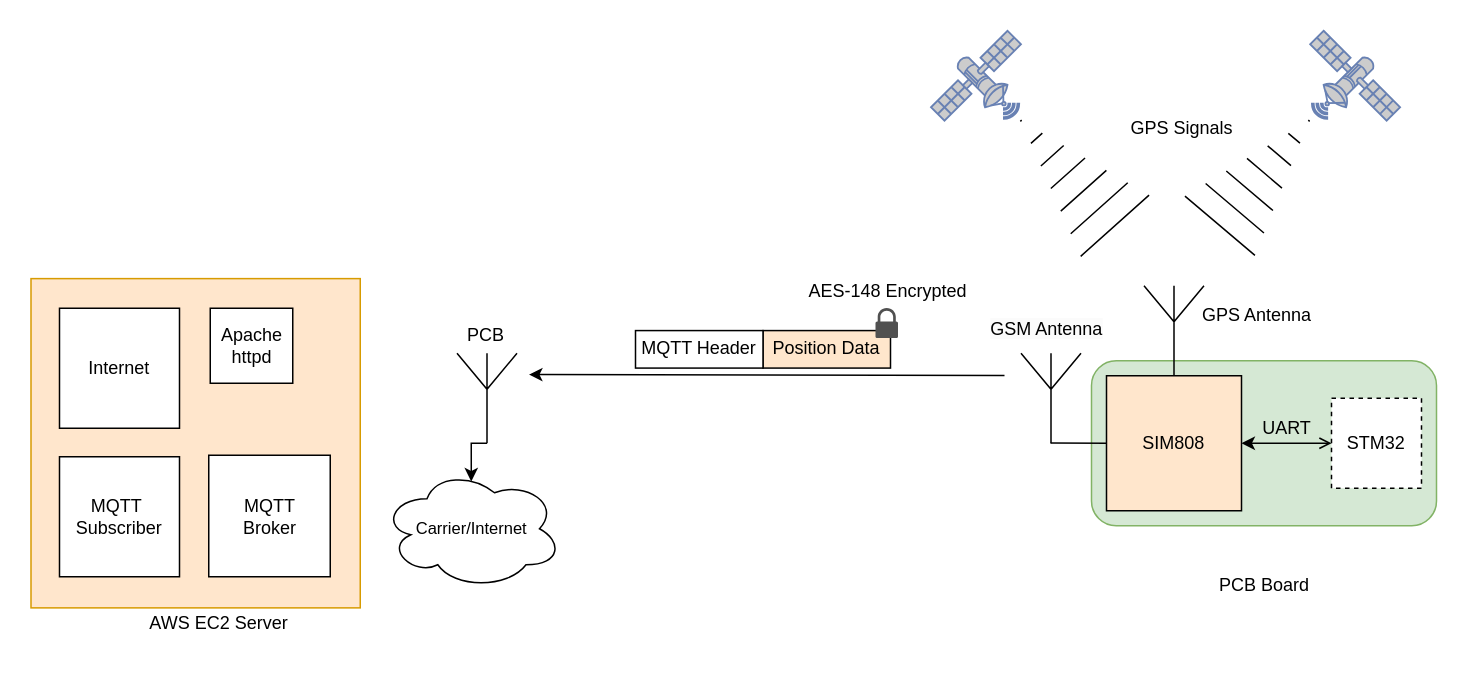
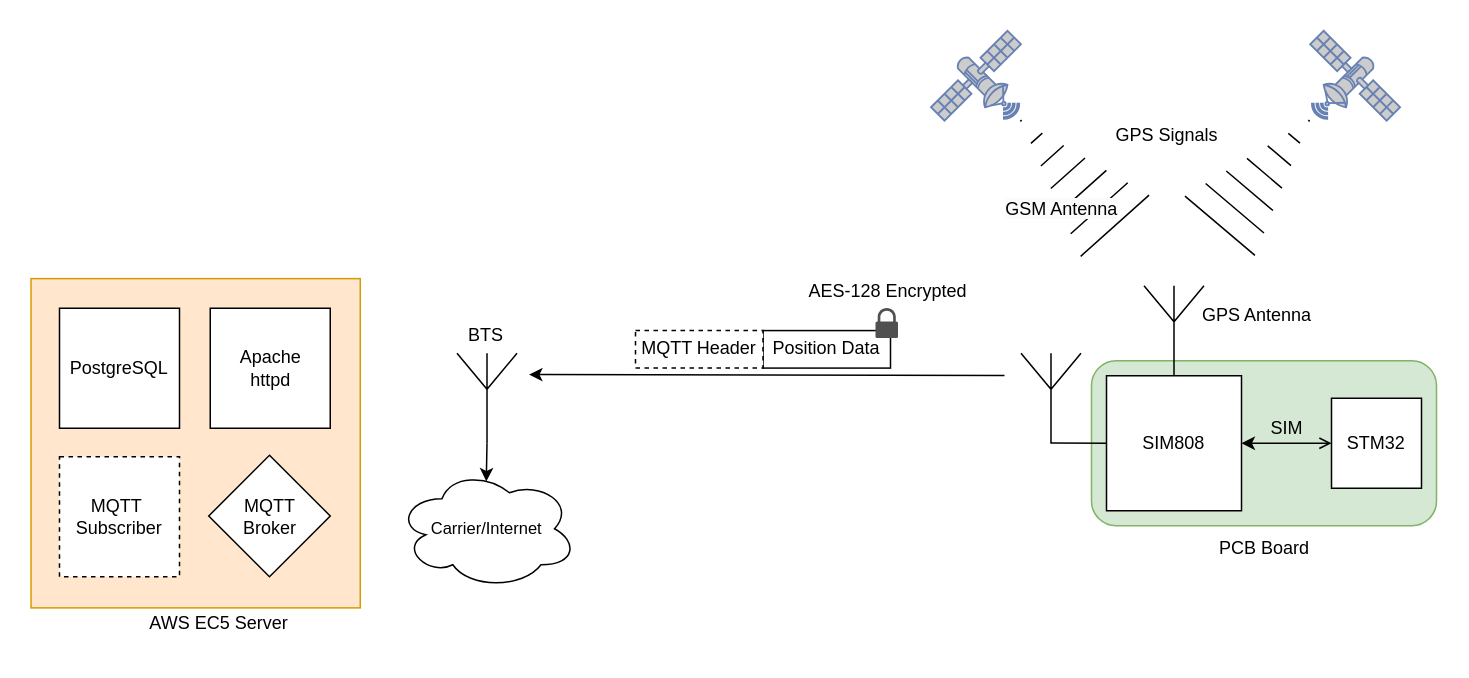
- <mxCell id="10" value="GPS Signals" style="text;html=1;align=center;verticalAlign=middle;resizable=0;points=[];autosize=1;strokeColor=none;fillColor=none;" parent="1" vertex="1"><mxGeometry x="742.25" y="70" width="90" height="30" as="geometry" /></mxCell>
+ <mxCell id="10" value="GPS Signals" style="text;html=1;align=center;verticalAlign=middle;resizable=0;points=[];autosize=1;strokeColor=none;fillColor=none;" parent="1" vertex="1"><mxGeometry x="732.25" y="75" width="90" height="30" as="geometry" /></mxCell>
- <mxCell id="32" value="AES-148 Encrypted" style="text;html=1;align=center;verticalAlign=middle;resizable=1;points=[];autosize=1;strokeColor=none;fillColor=none;movable=1;rotatable=1;deletable=1;editable=1;connectable=1;" vertex="1" parent="29"><mxGeometry x="105" width="125" height="30" as="geometry" /></mxCell>
+ <mxCell id="32" value="AES-128 Encrypted" style="text;html=1;align=center;verticalAlign=middle;resizable=1;points=[];autosize=1;strokeColor=none;fillColor=none;movable=1;rotatable=1;deletable=1;editable=1;connectable=1;" vertex="1" parent="29"><mxGeometry x="105" width="125" height="30" as="geometry" /></mxCell>
- <mxCell id="16" value="&lt;span style=&quot;color: rgb(0, 0, 0); font-family: Helvetica; font-size: 12px; font-style: normal; font-variant-ligatures: normal; font-variant-caps: normal; font-weight: 400; letter-spacing: normal; orphans: 2; text-align: center; text-indent: 0px; text-transform: none; widows: 2; word-spacing: 0px; -webkit-text-stroke-width: 0px; background-color: rgb(251, 251, 251); text-decoration-thickness: initial; text-decoration-style: initial; text-decoration-color: initial; float: none; display: inline !important;&quot;&gt;GSM Antenna&lt;/span&gt;" style="text;whiteSpace=wrap;html=1;" vertex="1" parent="1"><mxGeometry x="658" y="205" width="93" height="28" as="geometry" /></mxCell>
+ <mxCell id="16" value="&lt;span style=&quot;color: rgb(0, 0, 0); font-family: Helvetica; font-size: 12px; font-style: normal; font-variant-ligatures: normal; font-variant-caps: normal; font-weight: 400; letter-spacing: normal; orphans: 2; text-align: center; text-indent: 0px; text-transform: none; widows: 2; word-spacing: 0px; -webkit-text-stroke-width: 0px; background-color: rgb(251, 251, 251); text-decoration-thickness: initial; text-decoration-style: initial; text-decoration-color: initial; float: none; display: inline !important;&quot;&gt;GSM Antenna&lt;/span&gt;" style="text;whiteSpace=wrap;html=1;" vertex="1" parent="1"><mxGeometry x="668" y="125" width="93" height="28" as="geometry" /></mxCell>
- <mxCell id="18" value="PCB" style="text;html=1;align=center;verticalAlign=middle;resizable=0;points=[];autosize=1;strokeColor=none;fillColor=none;" vertex="1" parent="1"><mxGeometry x="302" y="209" width="42" height="27" as="geometry" /></mxCell>
+ <mxCell id="18" value="BTS" style="text;html=1;align=center;verticalAlign=middle;resizable=0;points=[];autosize=1;strokeColor=none;fillColor=none;" vertex="1" parent="1"><mxGeometry x="302" y="209" width="42" height="27" as="geometry" /></mxCell>
- <mxCell id="19" value="Apache&lt;br&gt;httpd" style="whiteSpace=wrap;html=1;aspect=fixed;" vertex="1" parent="1"><mxGeometry x="139.5" y="205" width="55" height="50" as="geometry" /></mxCell>
+ <mxCell id="19" value="Apache&lt;br&gt;httpd" style="whiteSpace=wrap;html=1;aspect=fixed;" vertex="1" parent="1"><mxGeometry x="139.5" y="205" width="80" height="80" as="geometry" /></mxCell>
- <mxCell id="33" value="MQTT Header" style="rounded=0;whiteSpace=wrap;html=1;movable=1;resizable=1;rotatable=1;deletable=1;editable=1;connectable=1;" vertex="1" parent="29"><mxGeometry y="40.89" width="85" height="25" as="geometry" /></mxCell>
+ <mxCell id="33" value="MQTT Header" style="rounded=0;whiteSpace=wrap;html=1;movable=1;resizable=1;rotatable=1;deletable=1;editable=1;connectable=1;dashed=1;" vertex="1" parent="29"><mxGeometry y="40.89" width="85" height="25" as="geometry" /></mxCell>
- <mxCell id="30" value="Position Data" style="rounded=0;whiteSpace=wrap;html=1;movable=1;resizable=1;rotatable=1;deletable=1;editable=1;connectable=1;fillColor=#ffe6cc;" vertex="1" parent="29"><mxGeometry x="85" y="40.89" width="85" height="25" as="geometry" /></mxCell>
+ <mxCell id="30" value="Position Data" style="rounded=0;whiteSpace=wrap;html=1;movable=1;resizable=1;rotatable=1;deletable=1;editable=1;connectable=1;" vertex="1" parent="29"><mxGeometry x="85" y="40.89" width="85" height="25" as="geometry" /></mxCell>
- <mxCell id="8" value="Internet" style="whiteSpace=wrap;html=1;aspect=fixed;" parent="1" vertex="1"><mxGeometry x="39" y="205" width="80" height="80" as="geometry" /></mxCell>
+ <mxCell id="8" value="PostgreSQL" style="whiteSpace=wrap;html=1;aspect=fixed;" parent="1" vertex="1"><mxGeometry x="39" y="205" width="80" height="80" as="geometry" /></mxCell>
- <mxCell id="14" value="UART" style="text;html=1;align=center;verticalAlign=middle;resizable=0;points=[];autosize=1;strokeColor=none;fillColor=none;" vertex="1" parent="1"><mxGeometry x="827" y="270" width="60" height="30" as="geometry" /></mxCell>
+ <mxCell id="14" value="SIM" style="text;html=1;align=center;verticalAlign=middle;resizable=0;points=[];autosize=1;strokeColor=none;fillColor=none;" vertex="1" parent="1"><mxGeometry x="827" y="270" width="60" height="30" as="geometry" /></mxCell>
- <mxCell id="5" value="SIM808" style="whiteSpace=wrap;html=1;aspect=fixed;fillColor=#ffe6cc;" parent="1" vertex="1"><mxGeometry x="737" y="250" width="90" height="90" as="geometry" /></mxCell>
+ <mxCell id="5" value="SIM808" style="whiteSpace=wrap;html=1;aspect=fixed;" parent="1" vertex="1"><mxGeometry x="737" y="250" width="90" height="90" as="geometry" /></mxCell>
- <mxCell id="6" value="STM32" style="rounded=0;whiteSpace=wrap;html=1;dashed=1;" parent="1" vertex="1"><mxGeometry x="887" y="265" width="60" height="60" as="geometry" /></mxCell>
+ <mxCell id="6" value="STM32" style="rounded=0;whiteSpace=wrap;html=1;" parent="1" vertex="1"><mxGeometry x="887" y="265" width="60" height="60" as="geometry" /></mxCell>
- <mxCell id="20" value="MQTT&lt;br&gt;Broker" style="whiteSpace=wrap;html=1;aspect=fixed;" vertex="1" parent="1"><mxGeometry x="138.5" y="303" width="81" height="81" as="geometry" /></mxCell>
+ <mxCell id="20" value="MQTT&lt;br&gt;Broker" style="rhombus;whiteSpace=wrap;html=1;aspect=fixed;" vertex="1" parent="1"><mxGeometry x="138.5" y="303" width="81" height="81" as="geometry" /></mxCell>
- <mxCell id="21" value="MQTT&amp;nbsp;&lt;br&gt;Subscriber" style="whiteSpace=wrap;html=1;aspect=fixed;" vertex="1" parent="1"><mxGeometry x="39" y="304" width="80" height="80" as="geometry" /></mxCell>
+ <mxCell id="21" value="MQTT&amp;nbsp;&lt;br&gt;Subscriber" style="whiteSpace=wrap;html=1;aspect=fixed;dashed=1;" vertex="1" parent="1"><mxGeometry x="39" y="304" width="80" height="80" as="geometry" /></mxCell>
- <mxCell id="27" value="&lt;font style=&quot;font-size: 11px;&quot;&gt;Carrier/Internet&lt;/font&gt;" style="ellipse;shape=cloud;whiteSpace=wrap;html=1;" vertex="1" parent="1"><mxGeometry x="254" y="312" width="120" height="80" as="geometry" /></mxCell>
+ <mxCell id="27" value="&lt;font style=&quot;font-size: 11px;&quot;&gt;Carrier/Internet&lt;/font&gt;" style="ellipse;shape=cloud;whiteSpace=wrap;html=1;" vertex="1" parent="1"><mxGeometry x="264" y="312" width="120" height="80" as="geometry" /></mxCell>
- <mxCell id="24" value="PCB Board" style="text;html=1;align=center;verticalAlign=middle;resizable=0;points=[];autosize=1;strokeColor=none;fillColor=none;" vertex="1" parent="1"><mxGeometry x="802" y="375" width="80" height="30" as="geometry" /></mxCell>
+ <mxCell id="24" value="PCB Board" style="text;html=1;align=center;verticalAlign=middle;resizable=0;points=[];autosize=1;strokeColor=none;fillColor=none;" vertex="1" parent="1"><mxGeometry x="802" y="350" width="80" height="30" as="geometry" /></mxCell>
- <mxCell id="22" value="AWS EC2 Server" style="text;html=1;align=center;verticalAlign=middle;resizable=0;points=[];autosize=1;strokeColor=none;fillColor=none;" vertex="1" parent="1"><mxGeometry x="87.25" y="399.5" width="115" height="30" as="geometry" /></mxCell>
+ <mxCell id="22" value="AWS EC5 Server" style="text;html=1;align=center;verticalAlign=middle;resizable=0;points=[];autosize=1;strokeColor=none;fillColor=none;" vertex="1" parent="1"><mxGeometry x="87.25" y="399.5" width="115" height="30" as="geometry" /></mxCell>
